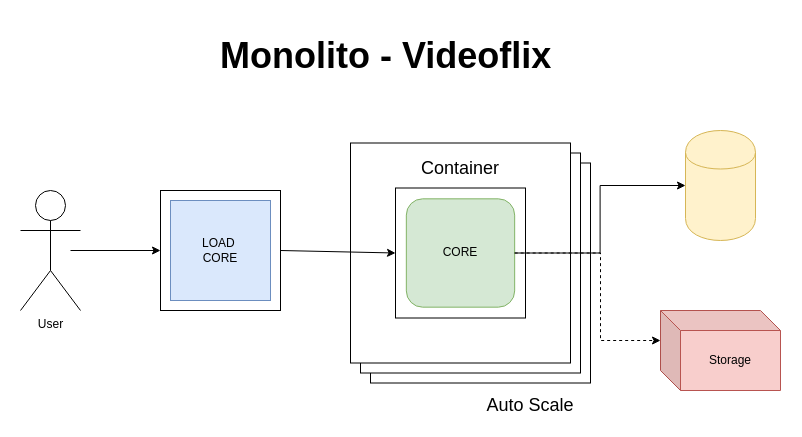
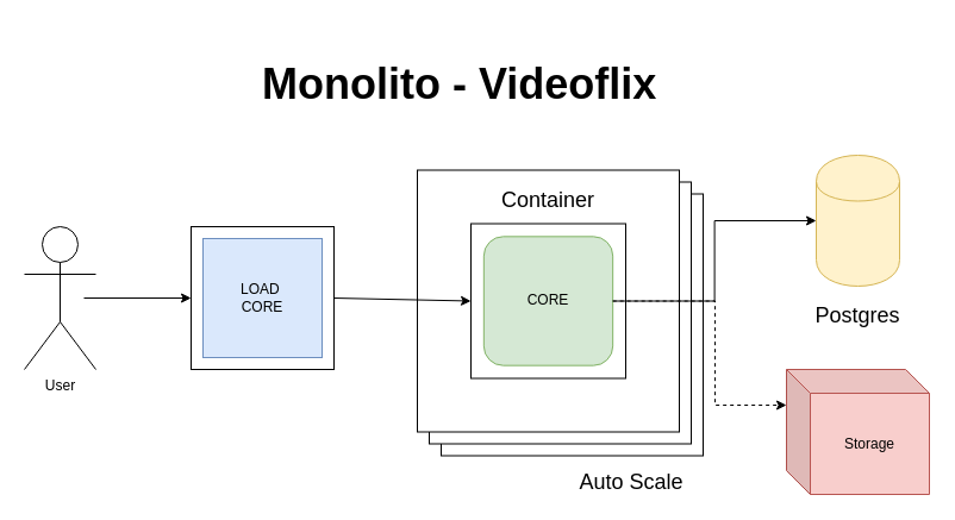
- <mxCell id="20" value="&lt;h1&gt;Monolito - Videoflix&lt;/h1&gt;" style="text;html=1;strokeColor=none;fillColor=none;spacing=5;spacingTop=-20;whiteSpace=wrap;overflow=hidden;rounded=0;fontSize=18;" vertex="1" parent="1"><mxGeometry x="215" y="20" width="370" height="70" as="geometry" /></mxCell>
+ <mxCell id="20" value="&lt;h1&gt;Monolito - Videoflix&lt;/h1&gt;" style="text;html=1;strokeColor=none;fillColor=none;spacing=5;spacingTop=-20;whiteSpace=wrap;overflow=hidden;rounded=0;fontSize=18;" vertex="1" parent="1"><mxGeometry x="215" y="35" width="370" height="70" as="geometry" /></mxCell>
+ <mxCell id="16" value="Postgres" style="text;html=1;strokeColor=none;fillColor=none;align=center;verticalAlign=middle;whiteSpace=wrap;rounded=0;fontSize=18;" vertex="1" parent="14"><mxGeometry x="15" y="125" width="40" height="20" as="geometry" /></mxCell>
- <mxCell id="21" value="Storage" style="shape=cube;whiteSpace=wrap;html=1;boundedLbl=1;backgroundOutline=1;darkOpacity=0.05;darkOpacity2=0.1;fillColor=#f8cecc;strokeColor=#b85450;" vertex="1" parent="1"><mxGeometry x="660" y="310" width="120" height="80" as="geometry" /></mxCell>
+ <mxCell id="21" value="Storage" style="shape=cube;whiteSpace=wrap;html=1;boundedLbl=1;backgroundOutline=1;darkOpacity=0.05;darkOpacity2=0.1;fillColor=#f8cecc;strokeColor=#b85450;" vertex="1" parent="1"><mxGeometry x="660" y="310" width="120" height="105" as="geometry" /></mxCell>
